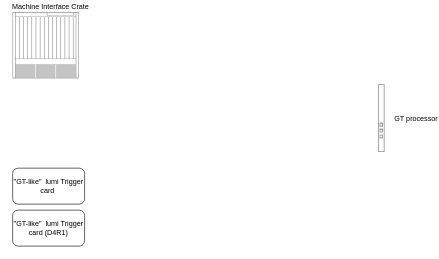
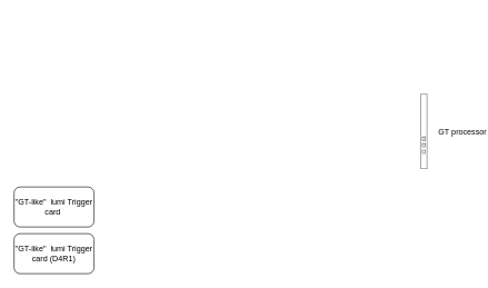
- <mxCell id="2" value="Machine Interface Crate" style="shape=mxgraph.rack.oracle.netra_ct900_atca_blade_server;html=1;labelPosition=center;align=center;spacingLeft=15;dashed=0;shadow=0;fillColor=#ffffff;horizontal=1;verticalLabelPosition=top;verticalAlign=bottom;" vertex="1" parent="1"><mxGeometry x="20" y="20" width="110" height="110" as="geometry" /></mxCell>
